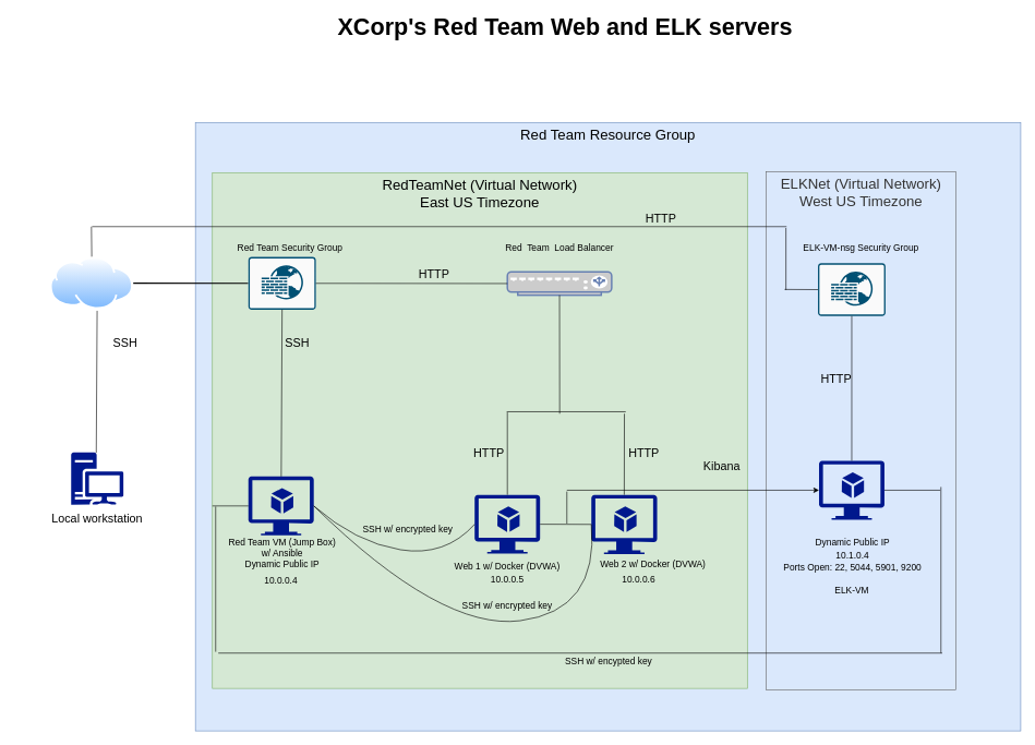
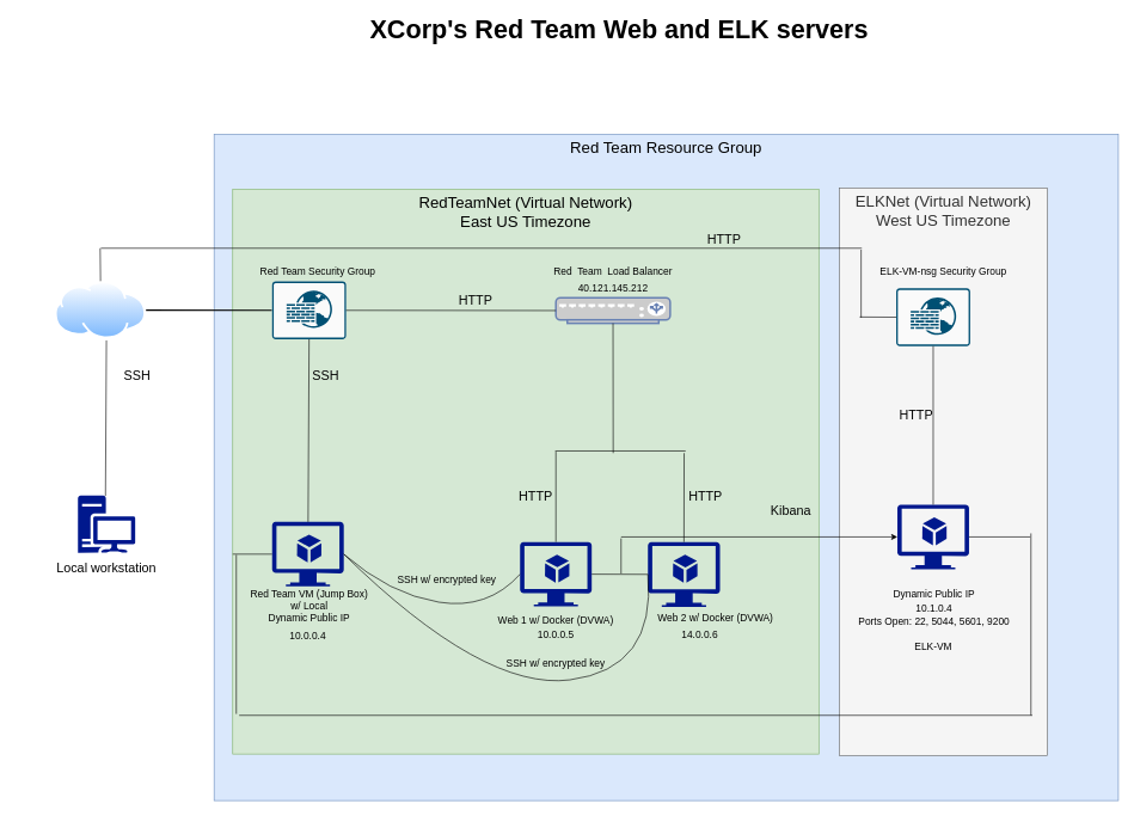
+ <mxCell id="25" value="&lt;font style=&quot;font-size: 14px&quot;&gt;40.121.145.212&lt;/font&gt;" style="text;html=1;strokeColor=none;fillColor=none;align=center;verticalAlign=middle;whiteSpace=wrap;rounded=0;" parent="1" vertex="1"><mxGeometry x="726.77" y="392.39" width="256" height="20" as="geometry" /></mxCell>
- <mxCell id="3" value="&lt;font style=&quot;font-size: 22px&quot;&gt;ELKNet (Virtual Network)&lt;br&gt;West US Timezone&lt;/font&gt;" style="whiteSpace=wrap;html=1;fillColor=#dae8fc;fontSize=14;strokeColor=#666666;verticalAlign=top;fontColor=#333333;" parent="1" vertex="1"><mxGeometry x="1171" y="262" width="290" height="792" as="geometry" /></mxCell>
+ <mxCell id="3" value="&lt;font style=&quot;font-size: 22px&quot;&gt;ELKNet (Virtual Network)&lt;br&gt;West US Timezone&lt;/font&gt;" style="whiteSpace=wrap;html=1;fillColor=#f5f5f5;fontSize=14;strokeColor=#666666;verticalAlign=top;fontColor=#333333;" parent="1" vertex="1"><mxGeometry x="1171" y="262" width="290" height="792" as="geometry" /></mxCell>
- <mxCell id="17" value="&lt;font style=&quot;font-size: 14px&quot;&gt;Red Team VM (Jump Box) &lt;br&gt;w/ Ansible&lt;/font&gt;" style="text;html=1;strokeColor=none;fillColor=none;align=center;verticalAlign=middle;whiteSpace=wrap;rounded=0;" parent="1" vertex="1"><mxGeometry x="302.59" y="826" width="256" height="20" as="geometry" /></mxCell>
+ <mxCell id="17" value="&lt;font style=&quot;font-size: 14px&quot;&gt;Red Team VM (Jump Box) &lt;br&gt;w/ Local&lt;/font&gt;" style="text;html=1;strokeColor=none;fillColor=none;align=center;verticalAlign=middle;whiteSpace=wrap;rounded=0;" parent="1" vertex="1"><mxGeometry x="302.59" y="826" width="256" height="20" as="geometry" /></mxCell>
- <mxCell id="63" value="&lt;font style=&quot;font-size: 14px&quot;&gt;Ports Open: 22, 5044, 5901, 9200&lt;br&gt;&lt;/font&gt;" style="text;html=1;strokeColor=none;fillColor=none;align=center;verticalAlign=middle;whiteSpace=wrap;rounded=0;" parent="1" vertex="1"><mxGeometry x="1175.19" y="857.5" width="256" height="20" as="geometry" /></mxCell>
+ <mxCell id="63" value="&lt;font style=&quot;font-size: 14px&quot;&gt;Ports Open: 22, 5044, 5601, 9200&lt;br&gt;&lt;/font&gt;" style="text;html=1;strokeColor=none;fillColor=none;align=center;verticalAlign=middle;whiteSpace=wrap;rounded=0;" parent="1" vertex="1"><mxGeometry x="1175.19" y="857.5" width="256" height="20" as="geometry" /></mxCell>
- <mxCell id="29" value="&lt;font style=&quot;font-size: 14px&quot;&gt;10.0.0.6&lt;/font&gt;" style="text;html=1;strokeColor=none;fillColor=none;align=center;verticalAlign=middle;whiteSpace=wrap;rounded=0;" parent="1" vertex="1"><mxGeometry x="848" y="875" width="256" height="20" as="geometry" /></mxCell>
+ <mxCell id="29" value="&lt;font style=&quot;font-size: 14px&quot;&gt;14.0.0.6&lt;/font&gt;" style="text;html=1;strokeColor=none;fillColor=none;align=center;verticalAlign=middle;whiteSpace=wrap;rounded=0;" parent="1" vertex="1"><mxGeometry x="848" y="875" width="256" height="20" as="geometry" /></mxCell>
- <mxCell id="52" value="&lt;span style=&quot;font-size: 14px&quot;&gt;SSH w/ encypted key&lt;/span&gt;" style="text;html=1;strokeColor=none;fillColor=none;align=center;verticalAlign=middle;whiteSpace=wrap;rounded=0;" parent="1" vertex="1"><mxGeometry x="845" y="1001" width="170" height="20" as="geometry" /></mxCell>
